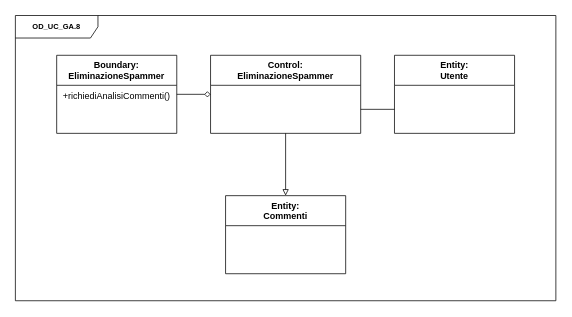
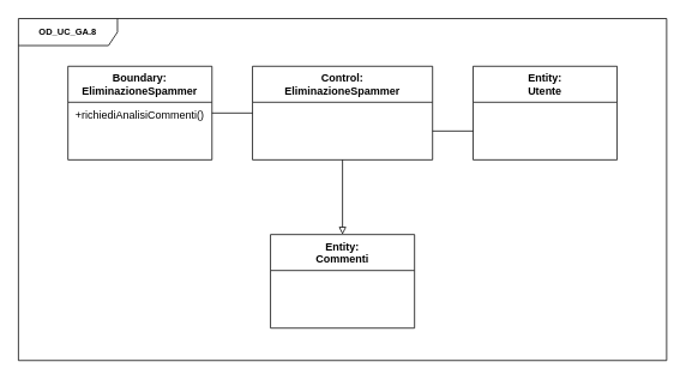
- <mxCell id="8" style="edgeStyle=orthogonalEdgeStyle;rounded=0;orthogonalLoop=1;jettySize=auto;html=1;exitX=1;exitY=0.5;exitDx=0;exitDy=0;entryX=0;entryY=0.5;entryDx=0;entryDy=0;endArrow=diamond;endFill=0;" parent="1" source="9" target="6" edge="1"><mxGeometry relative="1" as="geometry" /></mxCell>
+ <mxCell id="8" style="edgeStyle=orthogonalEdgeStyle;rounded=0;orthogonalLoop=1;jettySize=auto;html=1;exitX=1;exitY=0.5;exitDx=0;exitDy=0;entryX=0;entryY=0.5;entryDx=0;entryDy=0;endArrow=none;endFill=0;" parent="1" source="9" target="6" edge="1"><mxGeometry relative="1" as="geometry" /></mxCell>
